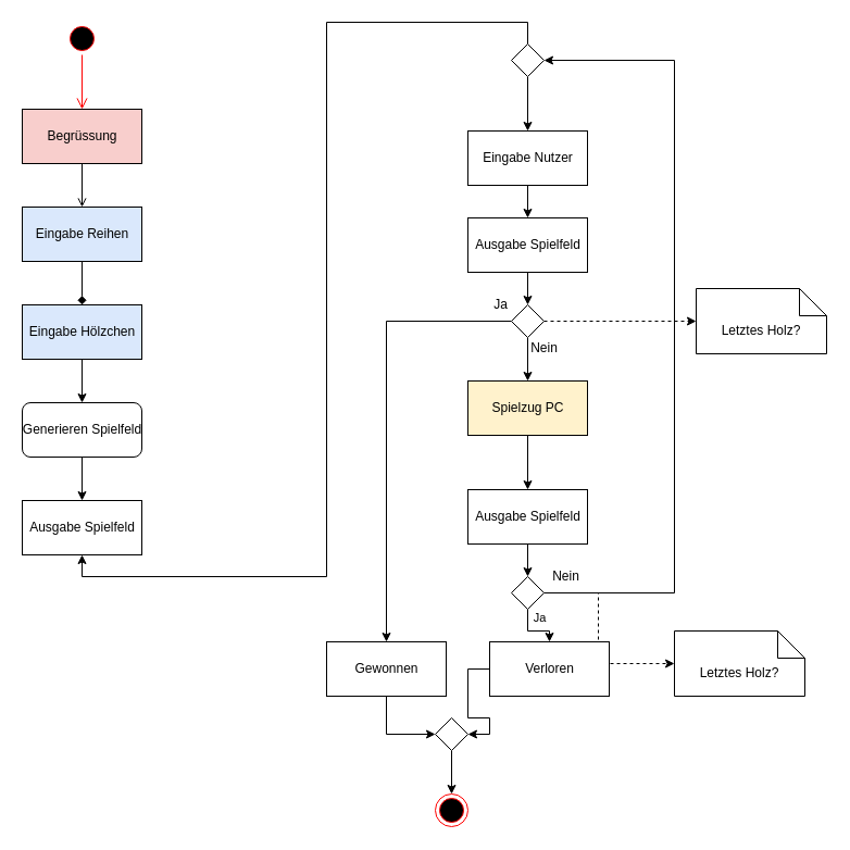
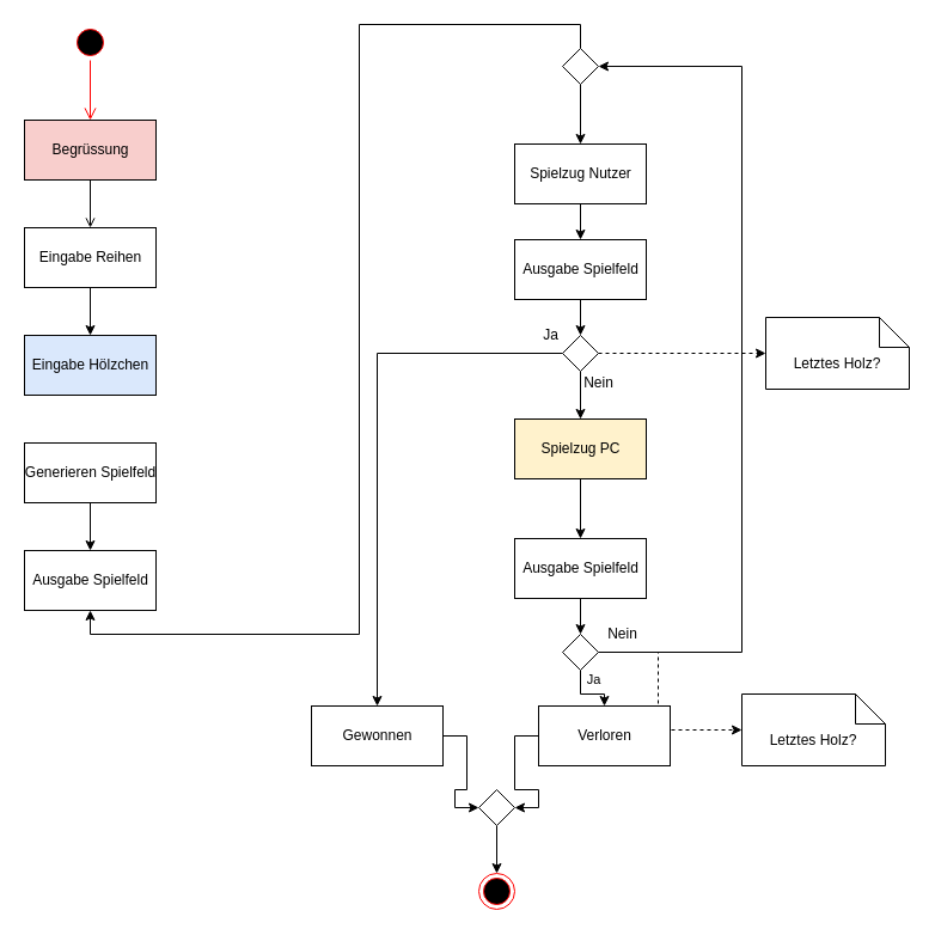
- <mxCell id="14" value="Eingabe Nutzer" style="html=1;" parent="1" vertex="1"><mxGeometry x="430" y="120" width="110" height="50" as="geometry" /></mxCell>
+ <mxCell id="14" value="Spielzug Nutzer" style="html=1;" parent="1" vertex="1"><mxGeometry x="430" y="120" width="110" height="50" as="geometry" /></mxCell>
- <mxCell id="7" value="Eingabe Reihen" style="html=1;fillColor=#dae8fc;" parent="1" vertex="1"><mxGeometry x="20" y="190" width="110" height="50" as="geometry" /></mxCell>
+ <mxCell id="7" value="Eingabe Reihen" style="html=1;" parent="1" vertex="1"><mxGeometry x="20" y="190" width="110" height="50" as="geometry" /></mxCell>
- <mxCell id="6" value="" style="edgeStyle=orthogonalEdgeStyle;rounded=0;orthogonalLoop=1;jettySize=auto;html=1;endArrow=diamond;" parent="1" source="7" target="9" edge="1"><mxGeometry relative="1" as="geometry" /></mxCell>
+ <mxCell id="6" value="" style="edgeStyle=orthogonalEdgeStyle;rounded=0;orthogonalLoop=1;jettySize=auto;html=1;" parent="1" source="7" target="9" edge="1"><mxGeometry relative="1" as="geometry" /></mxCell>
- <mxCell id="8" value="" style="edgeStyle=orthogonalEdgeStyle;rounded=0;orthogonalLoop=1;jettySize=auto;html=1;" parent="1" source="9" target="11" edge="1"><mxGeometry relative="1" as="geometry" /></mxCell>
- <mxCell id="11" value="Generieren Spielfeld" style="html=1;rounded=1;" parent="1" vertex="1"><mxGeometry x="20" y="370" width="110" height="50" as="geometry" /></mxCell>
+ <mxCell id="11" value="Generieren Spielfeld" style="html=1;" parent="1" vertex="1"><mxGeometry x="20" y="370" width="110" height="50" as="geometry" /></mxCell>
- <mxCell id="36" value="Gewonnen" style="html=1;fontStyle=0" parent="1" vertex="1"><mxGeometry x="300" y="590" width="110" height="50" as="geometry" /></mxCell>
+ <mxCell id="36" value="Gewonnen" style="html=1;fontStyle=0" parent="1" vertex="1"><mxGeometry x="260" y="590" width="110" height="50" as="geometry" /></mxCell>
